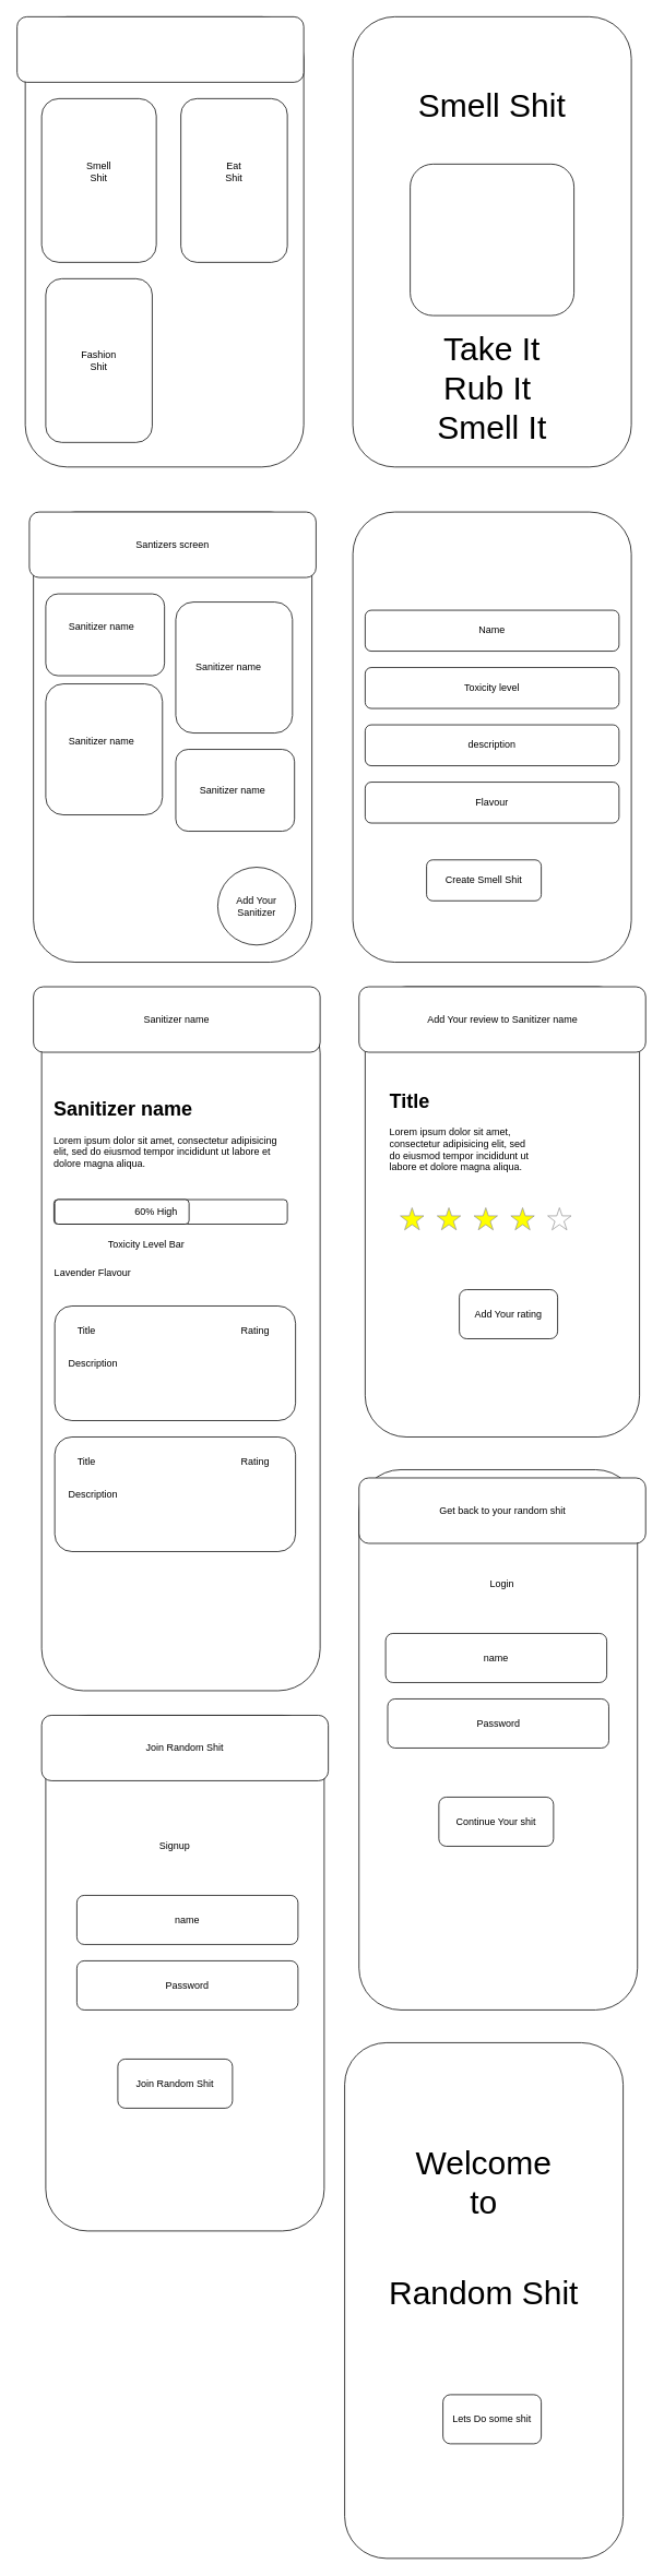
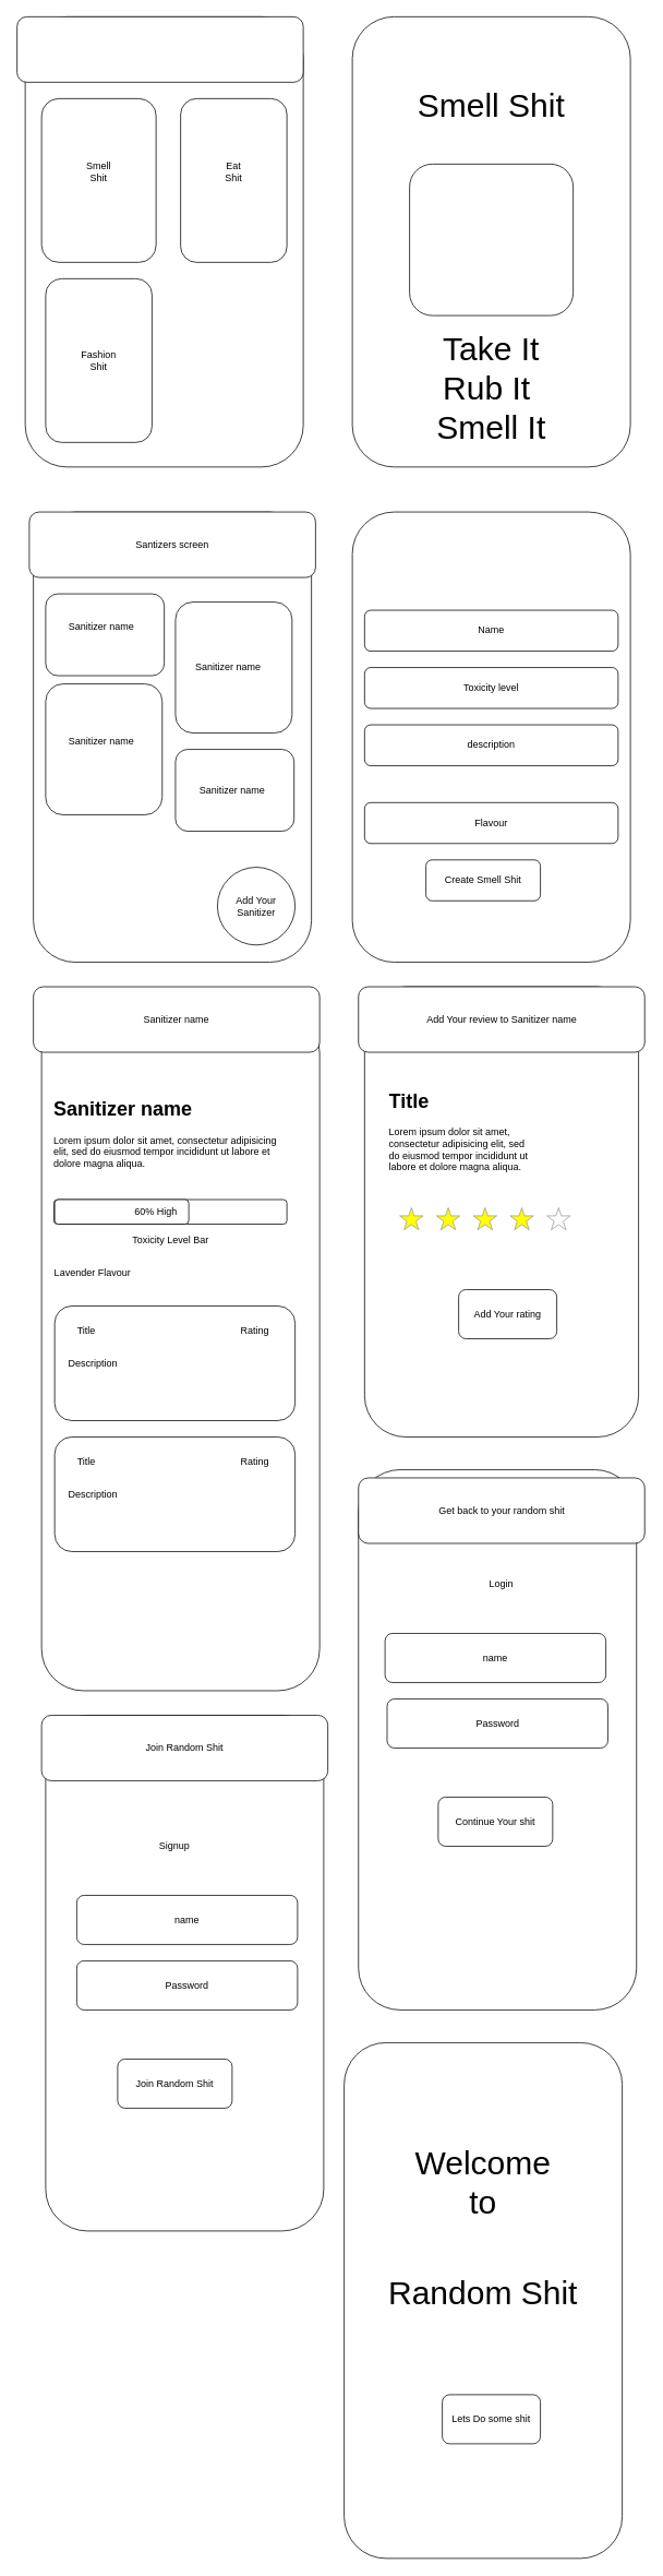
- <mxCell id="24" value="Flavour" style="rounded=1;whiteSpace=wrap;html=1;" vertex="1" parent="1"><mxGeometry x="445" y="955" width="310" height="50" as="geometry" /></mxCell>
+ <mxCell id="24" value="Flavour" style="rounded=1;whiteSpace=wrap;html=1;" vertex="1" parent="1"><mxGeometry x="445" y="980" width="310" height="50" as="geometry" /></mxCell>
- <mxCell id="37" value="Toxicity Level Bar" style="text;html=1;strokeColor=none;fillColor=none;align=center;verticalAlign=middle;whiteSpace=wrap;rounded=0;" vertex="1" parent="1"><mxGeometry x="94.5" y="1510" width="166" height="20" as="geometry" /></mxCell>
+ <mxCell id="37" value="Toxicity Level Bar" style="text;html=1;strokeColor=none;fillColor=none;align=center;verticalAlign=middle;whiteSpace=wrap;rounded=0;" vertex="1" parent="1"><mxGeometry x="124.5" y="1505" width="166" height="20" as="geometry" /></mxCell>
